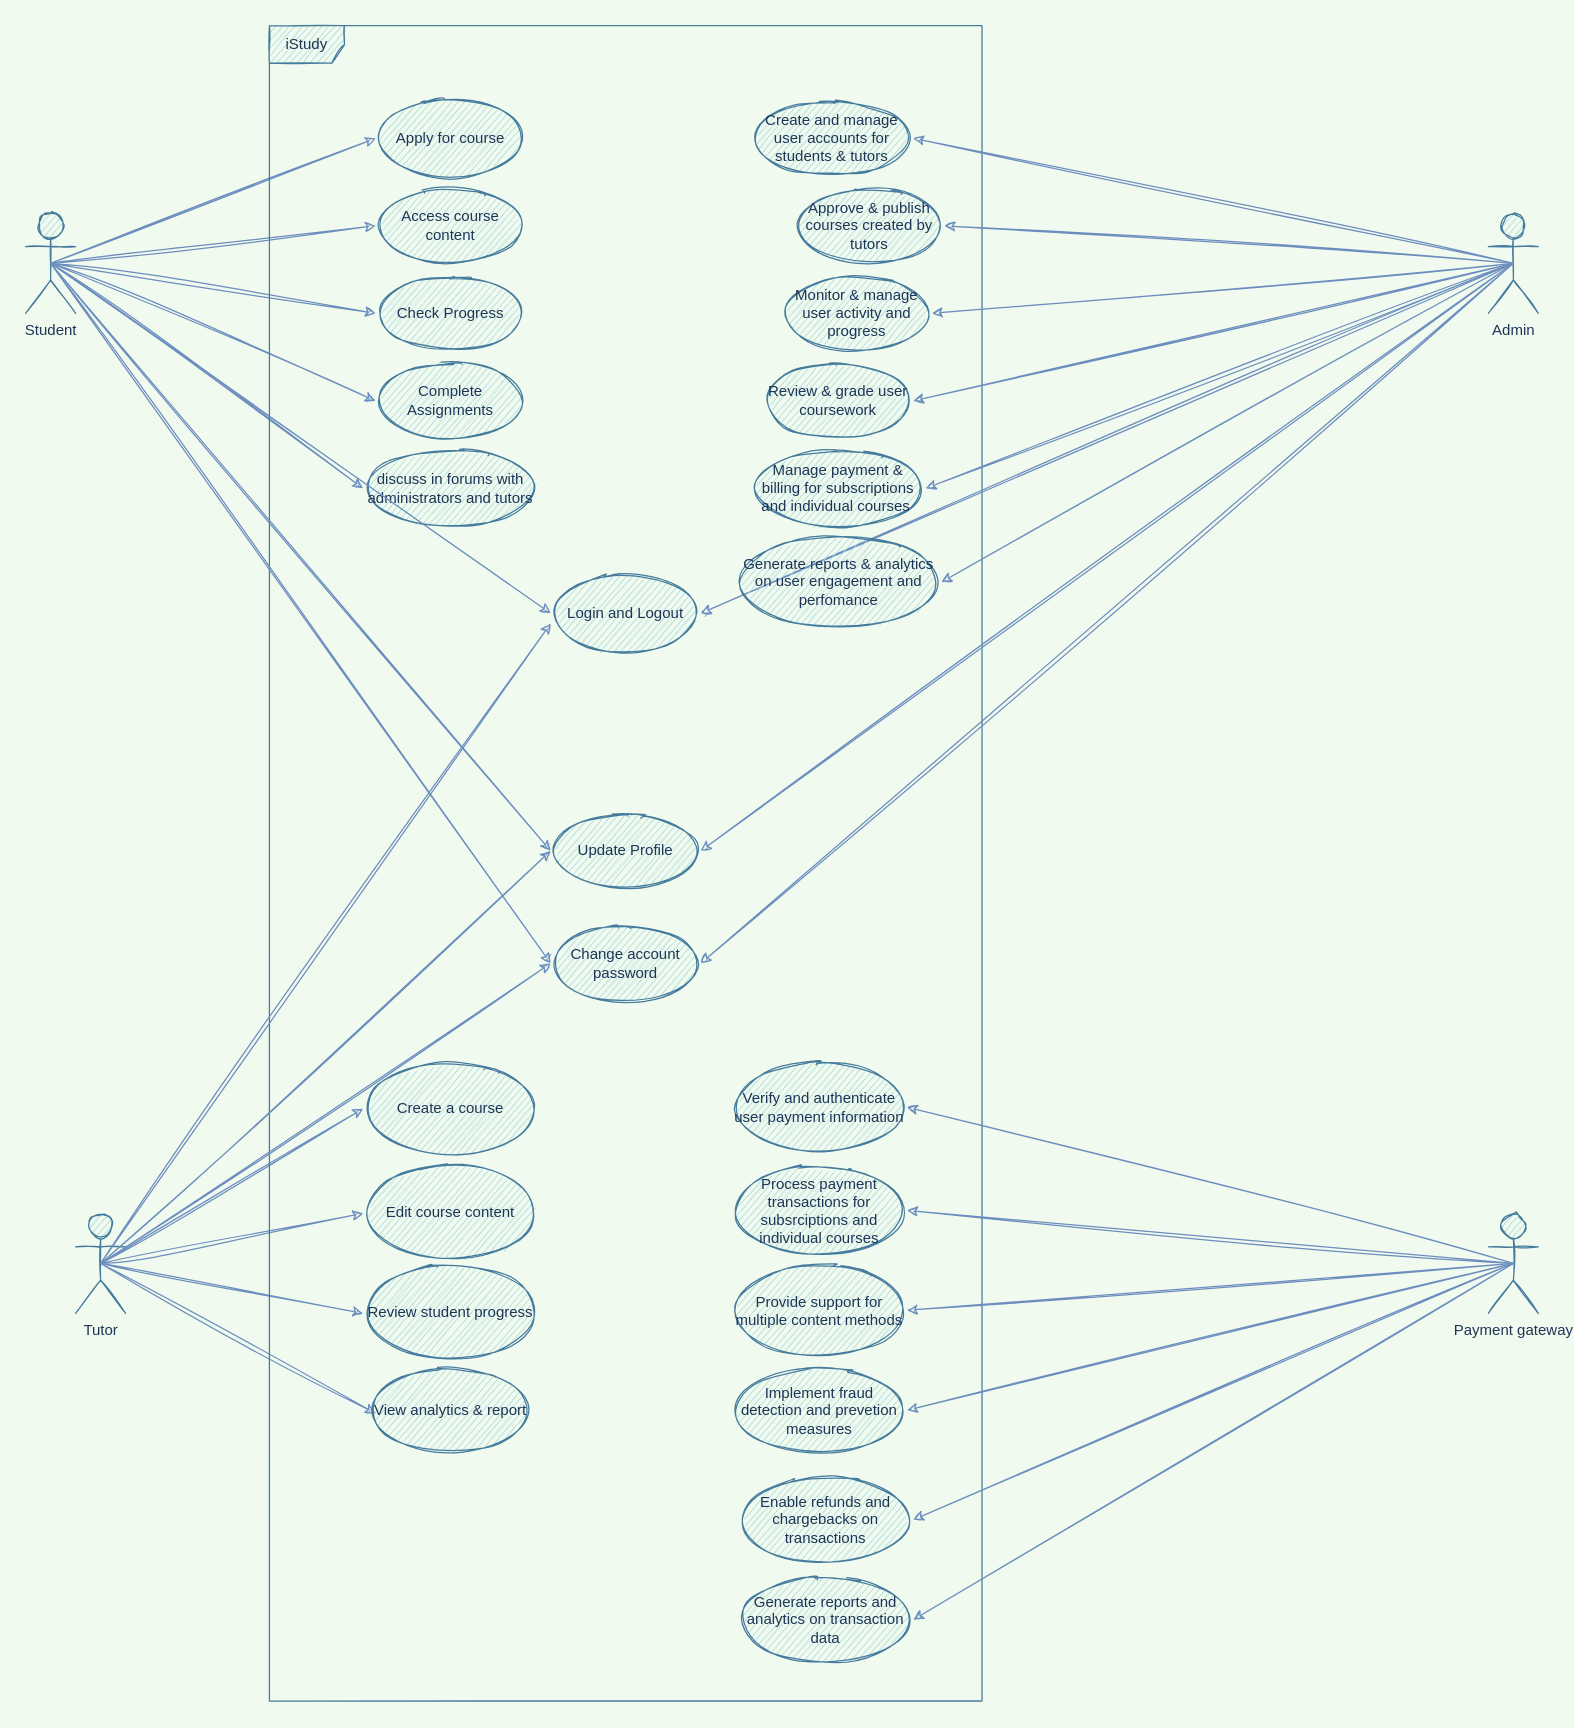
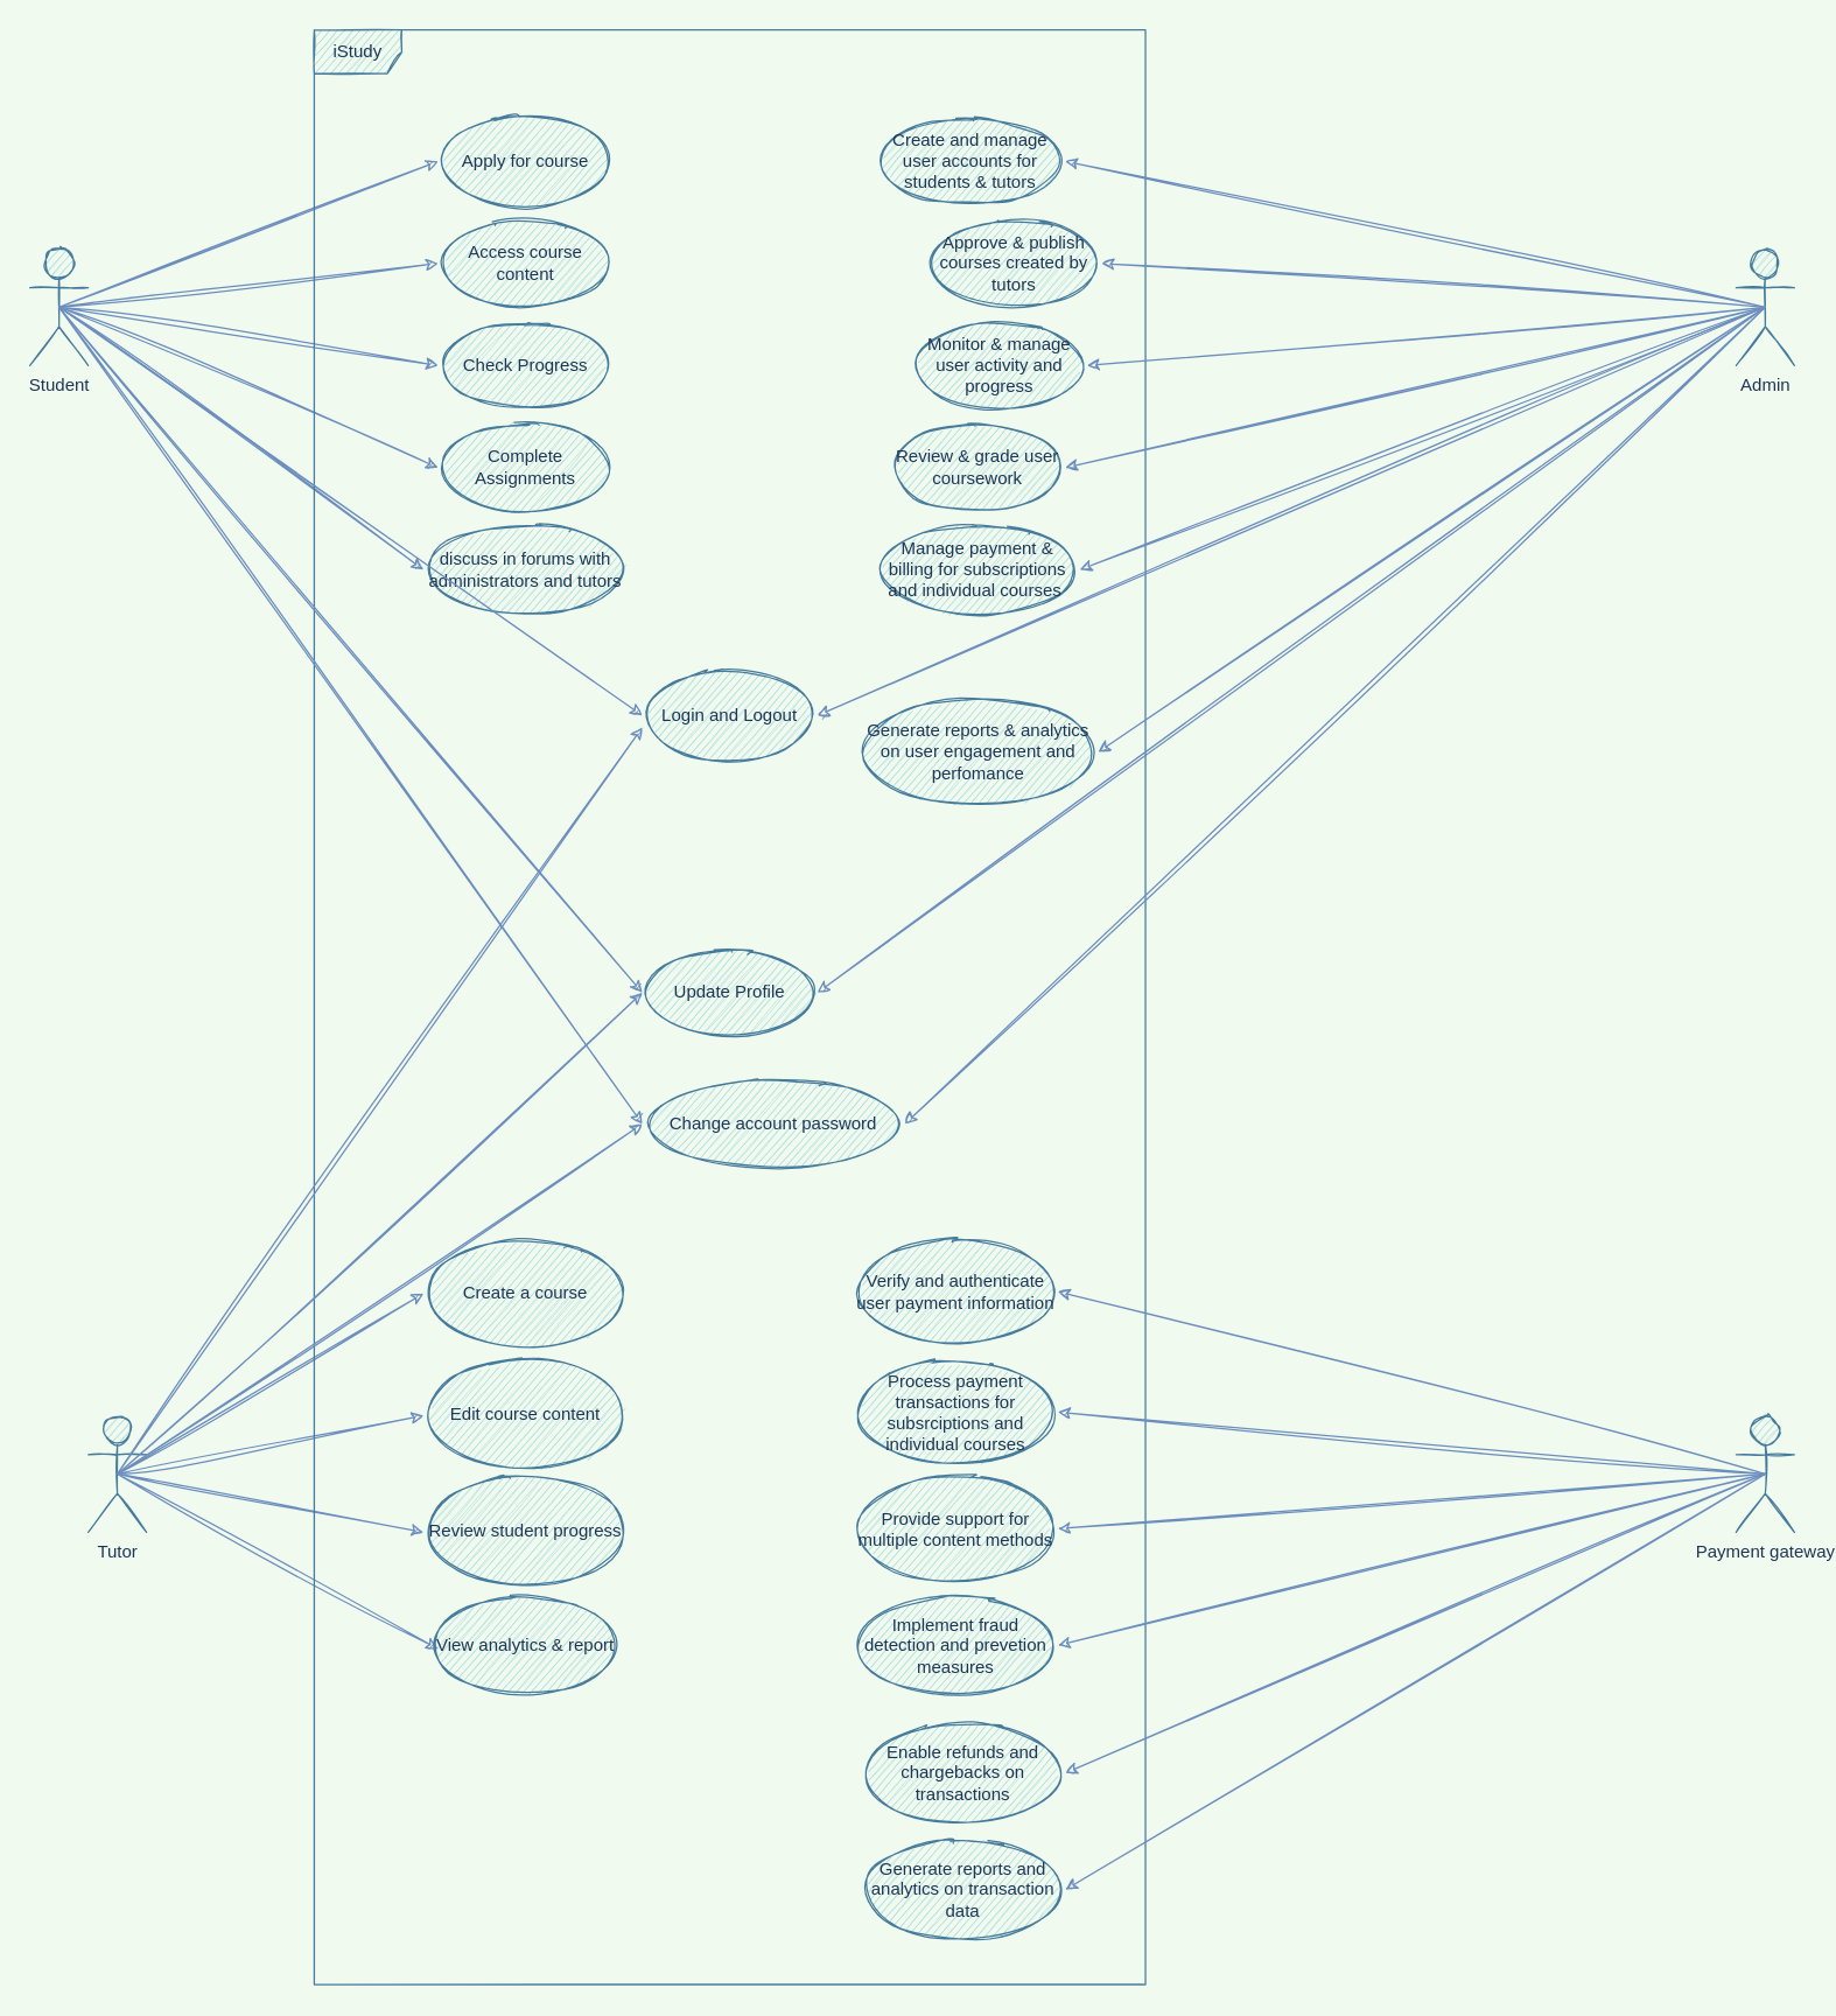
- <mxCell id="41" value="Generate reports &amp;amp; analytics on user engagement and perfomance" style="ellipse;whiteSpace=wrap;html=1;fillColor=#A8DADC;strokeColor=#457B9D;fontColor=#1D3557;rounded=0;sketch=1;" parent="2" vertex="1"><mxGeometry x="567.5" y="410" width="165" height="70" as="geometry" /></mxCell>
+ <mxCell id="41" value="Generate reports &amp;amp; analytics on user engagement and perfomance" style="ellipse;whiteSpace=wrap;html=1;fillColor=#A8DADC;strokeColor=#457B9D;fontColor=#1D3557;rounded=0;sketch=1;" parent="2" vertex="1"><mxGeometry x="567.5" y="460" width="165" height="70" as="geometry" /></mxCell>
- <mxCell id="47" value="Change account password" style="ellipse;whiteSpace=wrap;html=1;fillColor=#A8DADC;strokeColor=#457B9D;fontColor=#1D3557;rounded=0;sketch=1;" parent="2" vertex="1"><mxGeometry x="420" y="720" width="120" height="60" as="geometry" /></mxCell>
+ <mxCell id="47" value="Change account password" style="ellipse;whiteSpace=wrap;html=1;fillColor=#A8DADC;strokeColor=#457B9D;fontColor=#1D3557;rounded=0;sketch=1;" parent="2" vertex="1"><mxGeometry x="420" y="720" width="180" height="60" as="geometry" /></mxCell>
